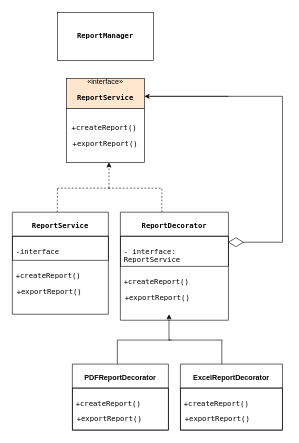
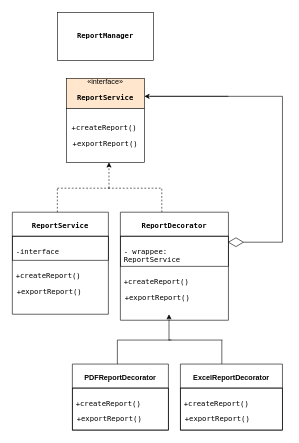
- <mxCell id="14" value="&lt;p data-pm-slice=&quot;1 1 [&amp;quot;list&amp;quot;,{&amp;quot;spread&amp;quot;:false,&amp;quot;start&amp;quot;:3581,&amp;quot;end&amp;quot;:3678},&amp;quot;regular_list_item&amp;quot;,{&amp;quot;start&amp;quot;:3600,&amp;quot;end&amp;quot;:3678}]&quot;&gt;&lt;code&gt;- interface: ReportService&lt;/code&gt;&lt;/p&gt;" style="text;strokeColor=default;fillColor=none;align=left;verticalAlign=top;spacingLeft=4;spacingRight=4;overflow=hidden;rotatable=0;points=[[0,0.5],[1,0.5]];portConstraint=eastwest;whiteSpace=wrap;html=1;" vertex="1" parent="13"><mxGeometry y="40" width="180" height="50" as="geometry" /></mxCell>
+ <mxCell id="14" value="&lt;p data-pm-slice=&quot;1 1 [&amp;quot;list&amp;quot;,{&amp;quot;spread&amp;quot;:false,&amp;quot;start&amp;quot;:3581,&amp;quot;end&amp;quot;:3678},&amp;quot;regular_list_item&amp;quot;,{&amp;quot;start&amp;quot;:3600,&amp;quot;end&amp;quot;:3678}]&quot;&gt;&lt;code&gt;- wrappee: ReportService&lt;/code&gt;&lt;/p&gt;" style="text;strokeColor=default;fillColor=none;align=left;verticalAlign=top;spacingLeft=4;spacingRight=4;overflow=hidden;rotatable=0;points=[[0,0.5],[1,0.5]];portConstraint=eastwest;whiteSpace=wrap;html=1;" vertex="1" parent="13"><mxGeometry y="40" width="180" height="50" as="geometry" /></mxCell>
